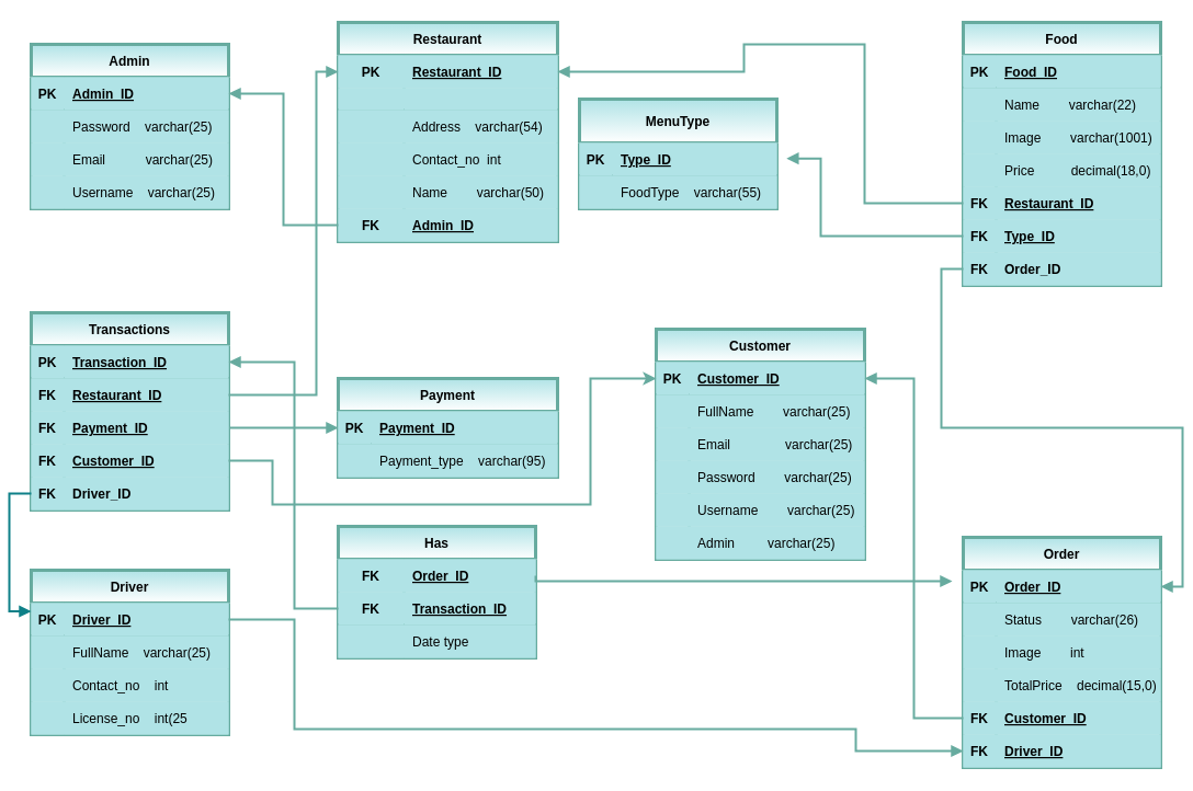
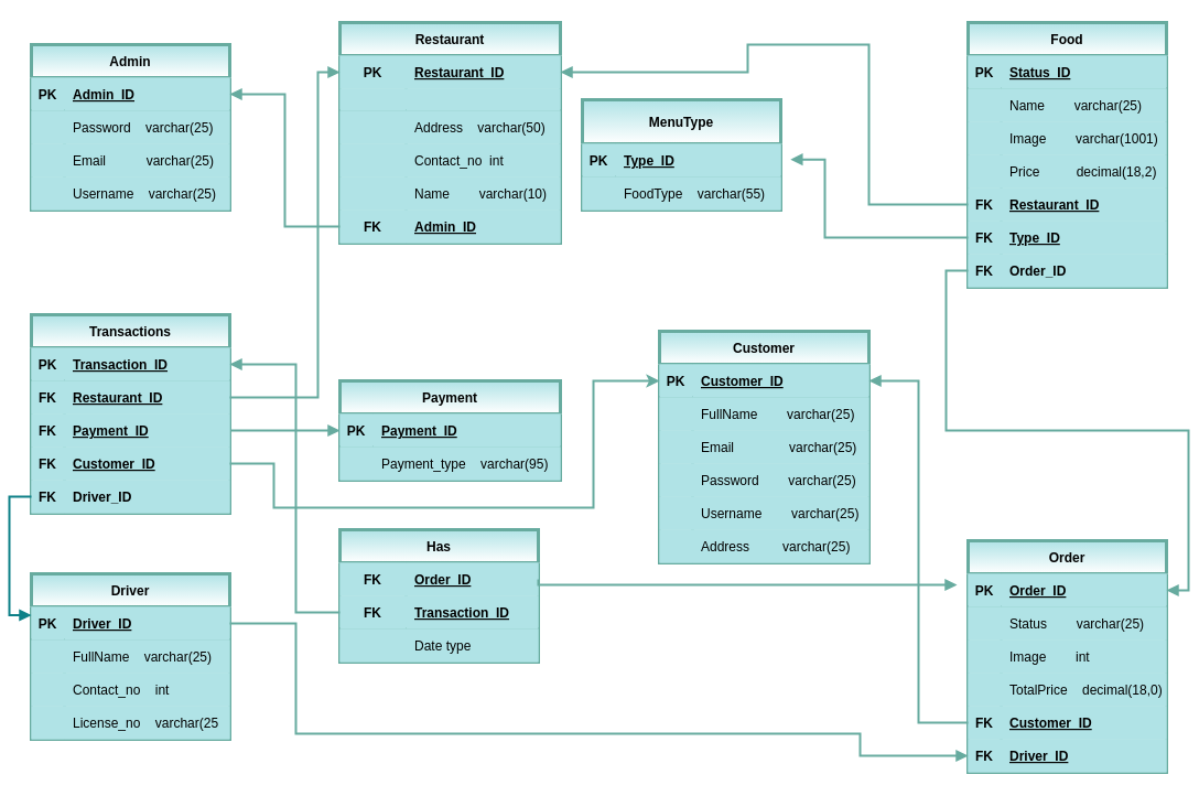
- <mxCell id="110" value="Food_ID" style="shape=partialRectangle;connectable=0;top=0;left=0;bottom=0;right=0;align=left;spacingLeft=6;fontStyle=5;overflow=hidden;fillColor=#b0e3e6;strokeColor=#67AB9F;strokeWidth=3;" parent="108" vertex="1"><mxGeometry x="30" width="150" height="30" as="geometry"><mxRectangle width="150" height="30" as="alternateBounds" /></mxGeometry></mxCell>
+ <mxCell id="110" value="Status_ID" style="shape=partialRectangle;connectable=0;top=0;left=0;bottom=0;right=0;align=left;spacingLeft=6;fontStyle=5;overflow=hidden;fillColor=#b0e3e6;strokeColor=#67AB9F;strokeWidth=3;" parent="108" vertex="1"><mxGeometry x="30" width="150" height="30" as="geometry"><mxRectangle width="150" height="30" as="alternateBounds" /></mxGeometry></mxCell>
- <mxCell id="113" value="Name        varchar(22)" style="shape=partialRectangle;connectable=0;top=0;left=0;bottom=0;right=0;align=left;spacingLeft=6;overflow=hidden;fillColor=#b0e3e6;strokeColor=#67AB9F;strokeWidth=3;" parent="111" vertex="1"><mxGeometry x="30" width="150" height="30" as="geometry"><mxRectangle width="150" height="30" as="alternateBounds" /></mxGeometry></mxCell>
+ <mxCell id="113" value="Name        varchar(25)" style="shape=partialRectangle;connectable=0;top=0;left=0;bottom=0;right=0;align=left;spacingLeft=6;overflow=hidden;fillColor=#b0e3e6;strokeColor=#67AB9F;strokeWidth=3;" parent="111" vertex="1"><mxGeometry x="30" width="150" height="30" as="geometry"><mxRectangle width="150" height="30" as="alternateBounds" /></mxGeometry></mxCell>
- <mxCell id="24" value="Address    varchar(54)" style="shape=partialRectangle;connectable=0;top=0;left=0;bottom=0;right=0;align=left;spacingLeft=6;overflow=hidden;fillColor=#b0e3e6;strokeColor=#67AB9F;strokeWidth=3;" parent="22" vertex="1"><mxGeometry x="60" width="140" height="30" as="geometry"><mxRectangle width="140" height="30" as="alternateBounds" /></mxGeometry></mxCell>
+ <mxCell id="24" value="Address    varchar(50)" style="shape=partialRectangle;connectable=0;top=0;left=0;bottom=0;right=0;align=left;spacingLeft=6;overflow=hidden;fillColor=#b0e3e6;strokeColor=#67AB9F;strokeWidth=3;" parent="22" vertex="1"><mxGeometry x="60" width="140" height="30" as="geometry"><mxRectangle width="140" height="30" as="alternateBounds" /></mxGeometry></mxCell>
- <mxCell id="119" value="Price          decimal(18,0)" style="shape=partialRectangle;connectable=0;top=0;left=0;bottom=0;right=0;align=left;spacingLeft=6;overflow=hidden;fillColor=#b0e3e6;strokeColor=#67AB9F;strokeWidth=3;" parent="117" vertex="1"><mxGeometry x="30" width="150" height="30" as="geometry"><mxRectangle width="150" height="30" as="alternateBounds" /></mxGeometry></mxCell>
+ <mxCell id="119" value="Price          decimal(18,2)" style="shape=partialRectangle;connectable=0;top=0;left=0;bottom=0;right=0;align=left;spacingLeft=6;overflow=hidden;fillColor=#b0e3e6;strokeColor=#67AB9F;strokeWidth=3;" parent="117" vertex="1"><mxGeometry x="30" width="150" height="30" as="geometry"><mxRectangle width="150" height="30" as="alternateBounds" /></mxGeometry></mxCell>
- <mxCell id="30" value="Name        varchar(50)" style="shape=partialRectangle;connectable=0;top=0;left=0;bottom=0;right=0;align=left;spacingLeft=6;overflow=hidden;fillColor=#b0e3e6;strokeColor=#67AB9F;strokeWidth=3;" parent="28" vertex="1"><mxGeometry x="60" width="140" height="30" as="geometry"><mxRectangle width="140" height="30" as="alternateBounds" /></mxGeometry></mxCell>
+ <mxCell id="30" value="Name        varchar(10)" style="shape=partialRectangle;connectable=0;top=0;left=0;bottom=0;right=0;align=left;spacingLeft=6;overflow=hidden;fillColor=#b0e3e6;strokeColor=#67AB9F;strokeWidth=3;" parent="28" vertex="1"><mxGeometry x="60" width="140" height="30" as="geometry"><mxRectangle width="140" height="30" as="alternateBounds" /></mxGeometry></mxCell>
- <mxCell id="154" value="Admin         varchar(25)" style="shape=partialRectangle;connectable=0;top=0;left=0;bottom=0;right=0;align=left;spacingLeft=6;overflow=hidden;fillColor=#b0e3e6;strokeColor=#67AB9F;strokeWidth=3;" parent="152" vertex="1"><mxGeometry x="30" width="160" height="30" as="geometry"><mxRectangle width="160" height="30" as="alternateBounds" /></mxGeometry></mxCell>
+ <mxCell id="154" value="Address         varchar(25)" style="shape=partialRectangle;connectable=0;top=0;left=0;bottom=0;right=0;align=left;spacingLeft=6;overflow=hidden;fillColor=#b0e3e6;strokeColor=#67AB9F;strokeWidth=3;" parent="152" vertex="1"><mxGeometry x="30" width="160" height="30" as="geometry"><mxRectangle width="160" height="30" as="alternateBounds" /></mxGeometry></mxCell>
- <mxCell id="94" value="Status        varchar(26)" style="shape=partialRectangle;connectable=0;top=0;left=0;bottom=0;right=0;align=left;spacingLeft=6;overflow=hidden;fillColor=#b0e3e6;strokeColor=#67AB9F;strokeWidth=3;" parent="92" vertex="1"><mxGeometry x="30" width="150" height="30" as="geometry"><mxRectangle width="150" height="30" as="alternateBounds" /></mxGeometry></mxCell>
+ <mxCell id="94" value="Status        varchar(25)" style="shape=partialRectangle;connectable=0;top=0;left=0;bottom=0;right=0;align=left;spacingLeft=6;overflow=hidden;fillColor=#b0e3e6;strokeColor=#67AB9F;strokeWidth=3;" parent="92" vertex="1"><mxGeometry x="30" width="150" height="30" as="geometry"><mxRectangle width="150" height="30" as="alternateBounds" /></mxGeometry></mxCell>
- <mxCell id="100" value="TotalPrice    decimal(15,0)" style="shape=partialRectangle;connectable=0;top=0;left=0;bottom=0;right=0;align=left;spacingLeft=6;overflow=hidden;fillColor=#b0e3e6;strokeColor=#67AB9F;strokeWidth=3;" parent="98" vertex="1"><mxGeometry x="30" width="150" height="30" as="geometry"><mxRectangle width="150" height="30" as="alternateBounds" /></mxGeometry></mxCell>
+ <mxCell id="100" value="TotalPrice    decimal(18,0)" style="shape=partialRectangle;connectable=0;top=0;left=0;bottom=0;right=0;align=left;spacingLeft=6;overflow=hidden;fillColor=#b0e3e6;strokeColor=#67AB9F;strokeWidth=3;" parent="98" vertex="1"><mxGeometry x="30" width="150" height="30" as="geometry"><mxRectangle width="150" height="30" as="alternateBounds" /></mxGeometry></mxCell>
- <mxCell id="54" value="License_no    int(25" style="shape=partialRectangle;connectable=0;top=0;left=0;bottom=0;right=0;align=left;spacingLeft=6;overflow=hidden;fillColor=#b0e3e6;strokeColor=#67AB9F;strokeWidth=3;" parent="52" vertex="1"><mxGeometry x="30" width="150" height="30" as="geometry"><mxRectangle width="150" height="30" as="alternateBounds" /></mxGeometry></mxCell>
+ <mxCell id="54" value="License_no    varchar(25" style="shape=partialRectangle;connectable=0;top=0;left=0;bottom=0;right=0;align=left;spacingLeft=6;overflow=hidden;fillColor=#b0e3e6;strokeColor=#67AB9F;strokeWidth=3;" parent="52" vertex="1"><mxGeometry x="30" width="150" height="30" as="geometry"><mxRectangle width="150" height="30" as="alternateBounds" /></mxGeometry></mxCell>
